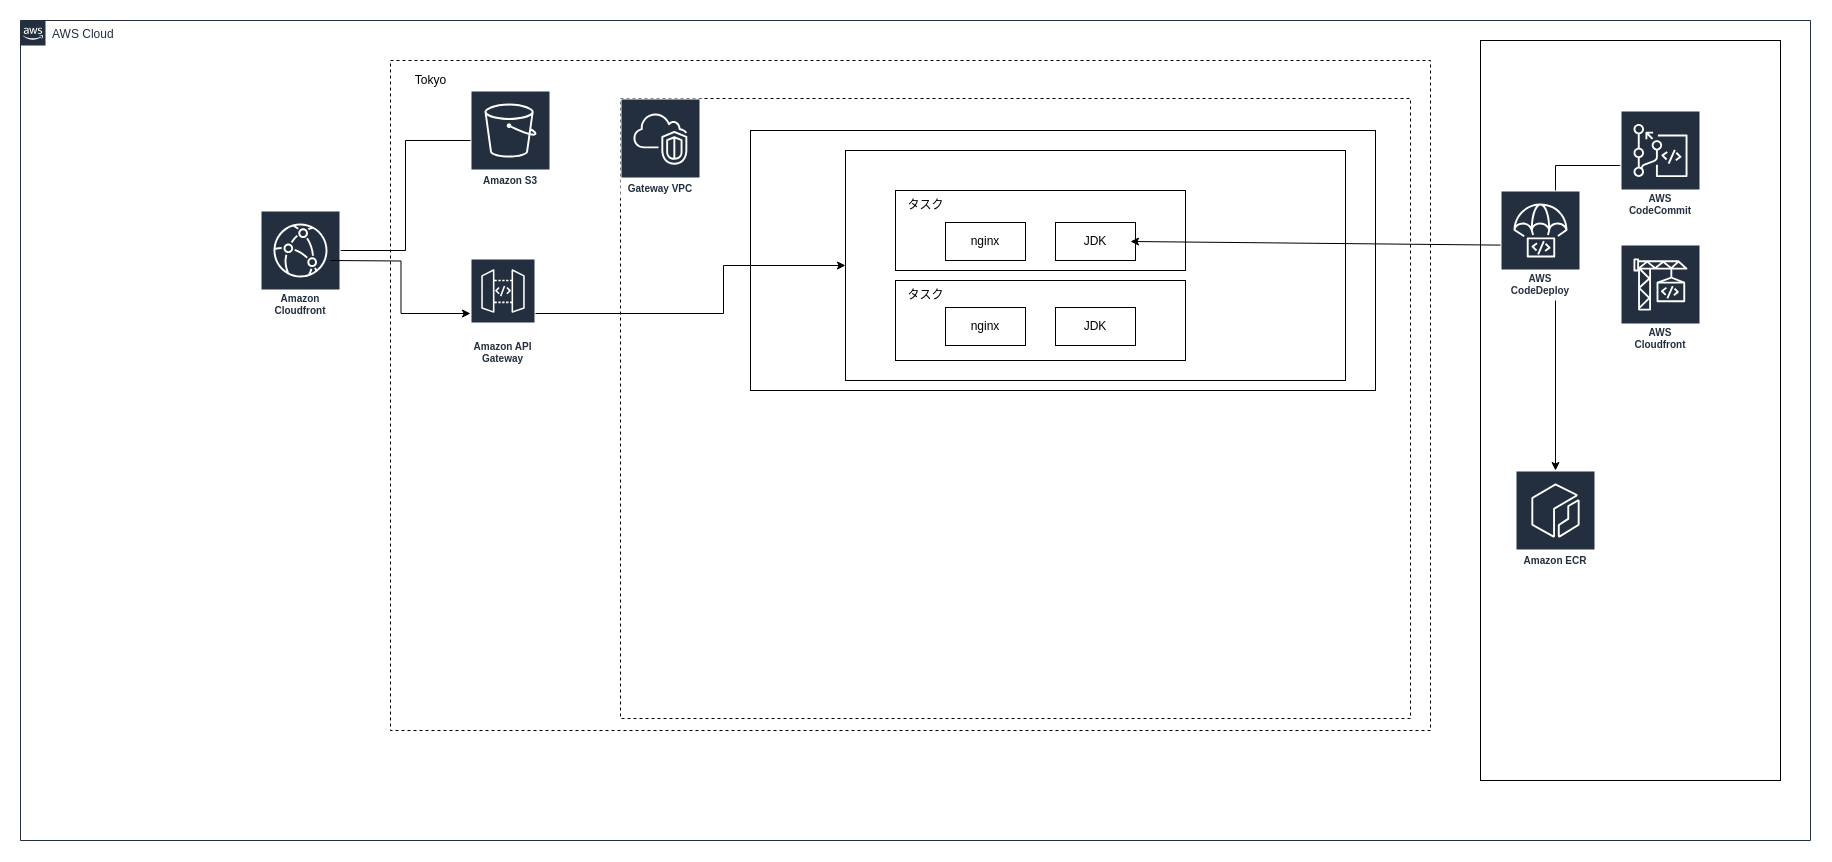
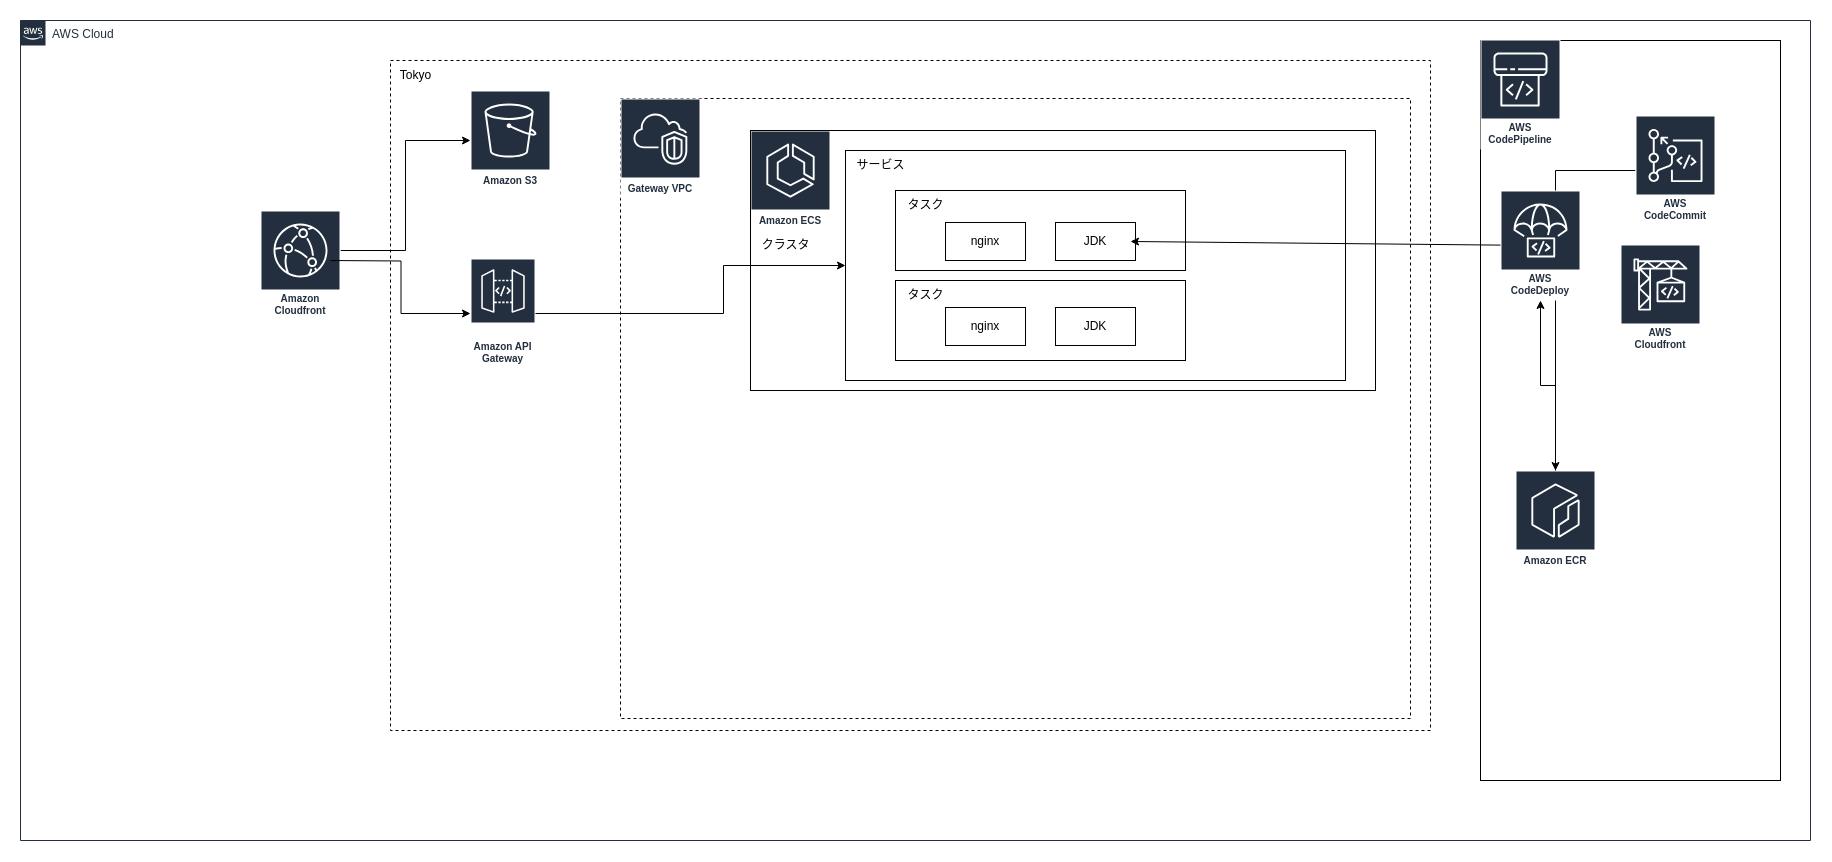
- <mxCell id="20" value="Tokyo" style="text;html=1;align=center;verticalAlign=middle;resizable=0;points=[];autosize=1;strokeColor=none;fillColor=none;" parent="4" vertex="1"><mxGeometry x="15" y="5" width="50" height="30" as="geometry" /></mxCell>
+ <mxCell id="20" value="Tokyo" style="text;html=1;align=center;verticalAlign=middle;resizable=0;points=[];autosize=1;strokeColor=none;fillColor=none;" parent="4" vertex="1"><mxGeometry width="50" height="30" as="geometry" /></mxCell>
+ <mxCell id="29" value="AWS CodePipeline" style="sketch=0;outlineConnect=0;fontColor=#232F3E;gradientColor=none;strokeColor=#ffffff;fillColor=#232F3E;dashed=0;verticalLabelPosition=middle;verticalAlign=bottom;align=center;html=1;whiteSpace=wrap;fontSize=10;fontStyle=1;spacing=3;shape=mxgraph.aws4.productIcon;prIcon=mxgraph.aws4.codepipeline;" parent="2" vertex="1"><mxGeometry x="1460" y="19" width="80" height="110" as="geometry" /></mxCell>
- <mxCell id="26" value="" style="edgeStyle=orthogonalEdgeStyle;rounded=0;orthogonalLoop=1;jettySize=auto;html=1;entryX=0;entryY=0.5;entryDx=0;entryDy=0;entryPerimeter=0;endArrow=none;" parent="2" source="27" target="21" edge="1"><mxGeometry relative="1" as="geometry"><mxPoint x="400" y="245.0" as="targetPoint" /><Array as="points"><mxPoint x="385" y="230" /><mxPoint x="385" y="120" /></Array></mxGeometry></mxCell>
+ <mxCell id="26" value="" style="edgeStyle=orthogonalEdgeStyle;rounded=0;orthogonalLoop=1;jettySize=auto;html=1;entryX=0;entryY=0.5;entryDx=0;entryDy=0;entryPerimeter=0;" parent="2" source="27" target="21" edge="1"><mxGeometry relative="1" as="geometry"><mxPoint x="400" y="245.0" as="targetPoint" /><Array as="points"><mxPoint x="385" y="230" /><mxPoint x="385" y="120" /></Array></mxGeometry></mxCell>
+ <mxCell id="9" value="サービス" style="text;html=1;align=center;verticalAlign=middle;resizable=0;points=[];autosize=1;strokeColor=none;fillColor=none;" parent="5" vertex="1"><mxGeometry x="225" y="52" width="70" height="30" as="geometry" /></mxCell>
- <mxCell id="25" value="AWS CodeCommit" style="sketch=0;outlineConnect=0;fontColor=#232F3E;gradientColor=none;strokeColor=#ffffff;fillColor=#232F3E;dashed=0;verticalLabelPosition=middle;verticalAlign=bottom;align=center;html=1;whiteSpace=wrap;fontSize=10;fontStyle=1;spacing=3;shape=mxgraph.aws4.productIcon;prIcon=mxgraph.aws4.codecommit;" parent="2" vertex="1"><mxGeometry x="1600" y="90" width="80" height="110" as="geometry" /></mxCell>
+ <mxCell id="25" value="AWS CodeCommit" style="sketch=0;outlineConnect=0;fontColor=#232F3E;gradientColor=none;strokeColor=#ffffff;fillColor=#232F3E;dashed=0;verticalLabelPosition=middle;verticalAlign=bottom;align=center;html=1;whiteSpace=wrap;fontSize=10;fontStyle=1;spacing=3;shape=mxgraph.aws4.productIcon;prIcon=mxgraph.aws4.codecommit;" parent="2" vertex="1"><mxGeometry x="1615" y="95" width="80" height="110" as="geometry" /></mxCell>
+ <mxCell id="6" value="Amazon ECS" style="sketch=0;outlineConnect=0;fontColor=#232F3E;gradientColor=none;strokeColor=#ffffff;fillColor=#232F3E;dashed=0;verticalLabelPosition=middle;verticalAlign=bottom;align=center;html=1;whiteSpace=wrap;fontSize=10;fontStyle=1;spacing=3;shape=mxgraph.aws4.productIcon;prIcon=mxgraph.aws4.ecs;" parent="5" vertex="1"><mxGeometry x="130" y="32" width="80" height="100" as="geometry" /></mxCell>
+ <mxCell id="10" value="クラスタ" style="text;html=1;align=center;verticalAlign=middle;resizable=0;points=[];autosize=1;strokeColor=none;fillColor=none;" parent="5" vertex="1"><mxGeometry x="130" y="132" width="70" height="30" as="geometry" /></mxCell>
+ <mxCell id="33" style="edgeStyle=orthogonalEdgeStyle;rounded=0;orthogonalLoop=1;jettySize=auto;html=1;" parent="2" source="28" target="31" edge="1"><mxGeometry relative="1" as="geometry"><mxPoint x="1650" y="210" as="sourcePoint" /><mxPoint x="1650" y="390" as="targetPoint" /></mxGeometry></mxCell>
